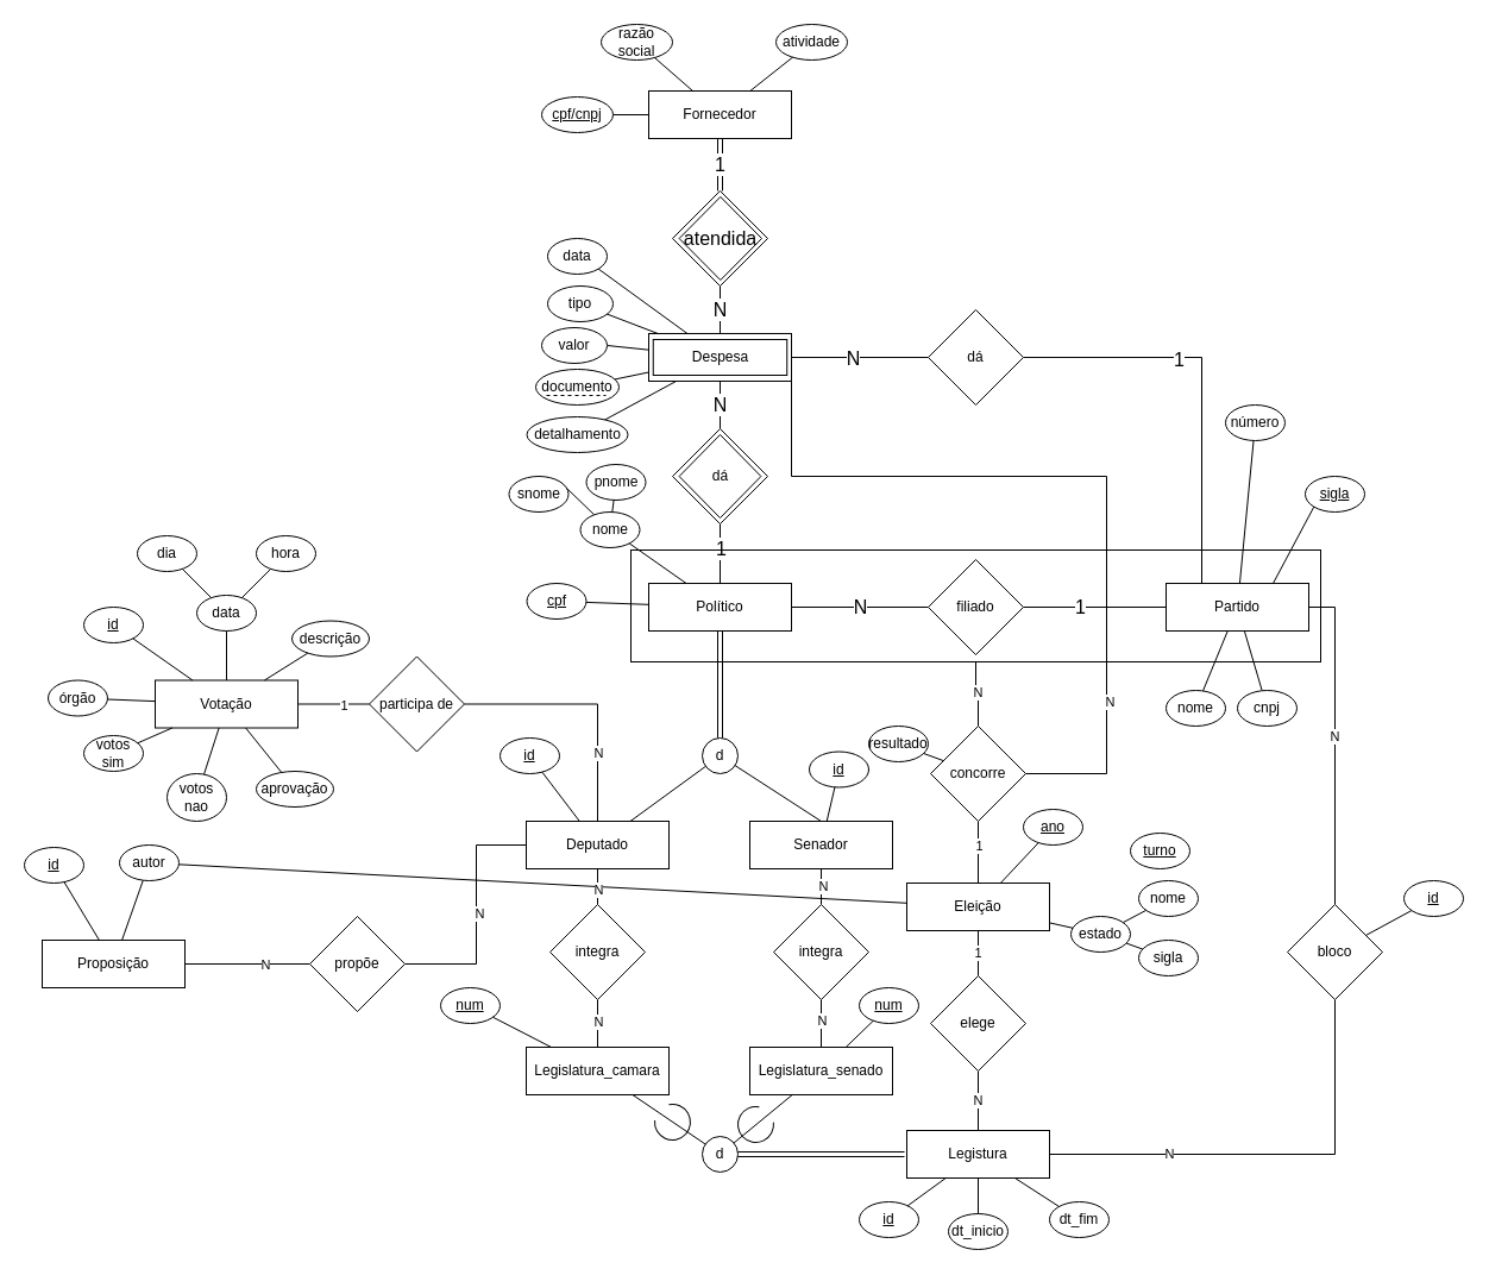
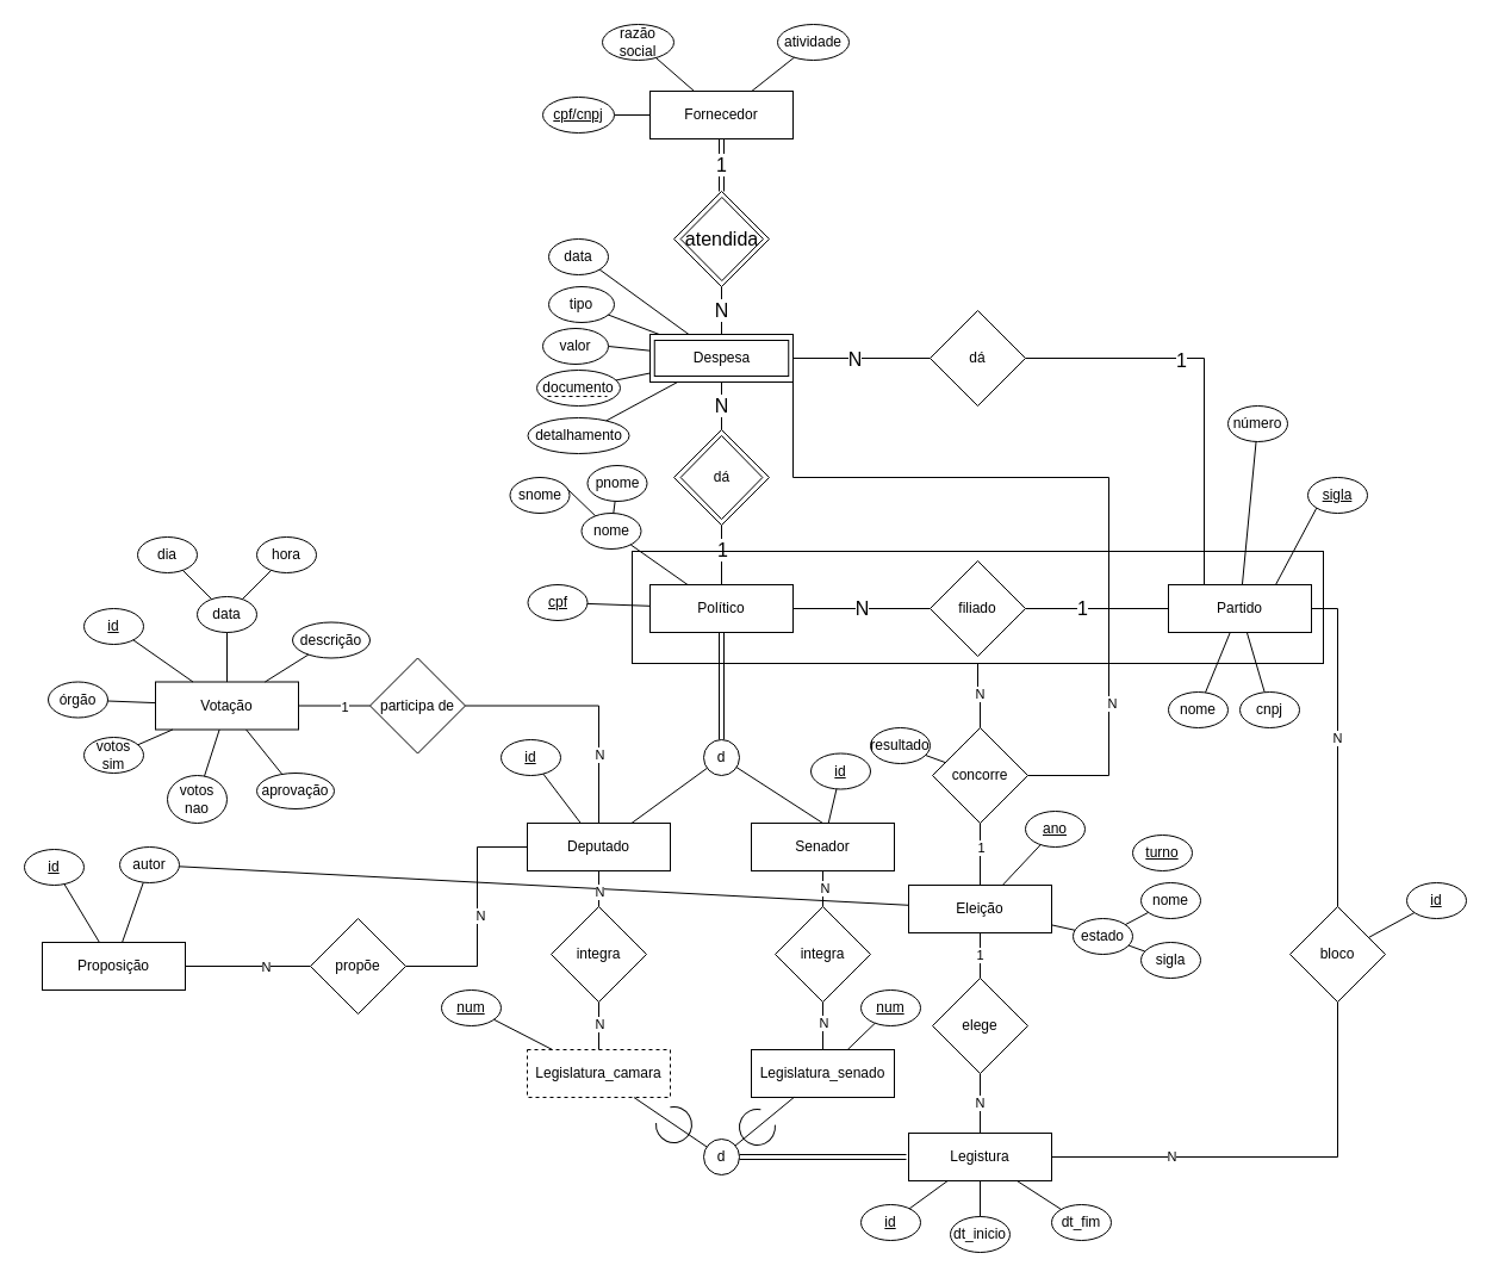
- <mxCell id="49" value="Legislatura_camara" style="rounded=0;whiteSpace=wrap;html=1;fontSize=12;glass=0;strokeWidth=1;shadow=0;strokeColor=default;sketch=0;fillStyle=auto;fillColor=default;" vertex="1" parent="1"><mxGeometry x="442" y="880" width="120" height="40" as="geometry" /></mxCell>
+ <mxCell id="49" value="Legislatura_camara" style="rounded=0;whiteSpace=wrap;html=1;fontSize=12;glass=0;strokeWidth=1;shadow=0;strokeColor=default;sketch=0;fillStyle=auto;fillColor=default;dashed=1;" vertex="1" parent="1"><mxGeometry x="442" y="880" width="120" height="40" as="geometry" /></mxCell>
